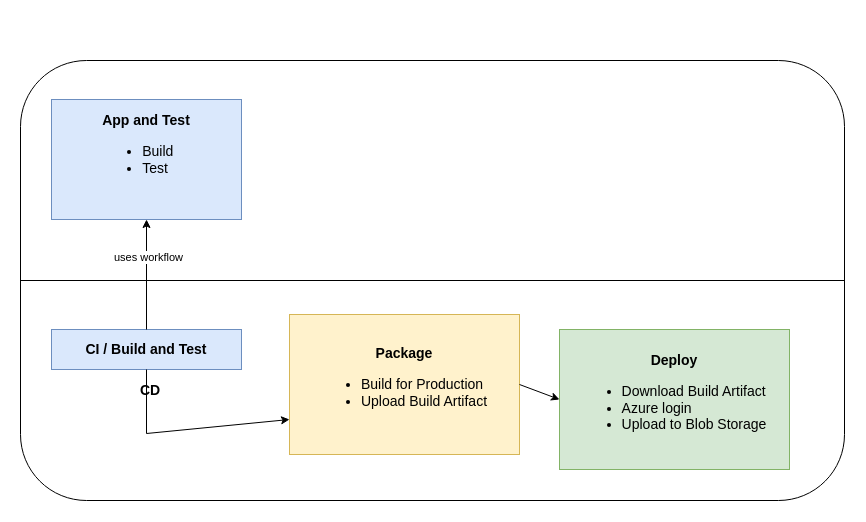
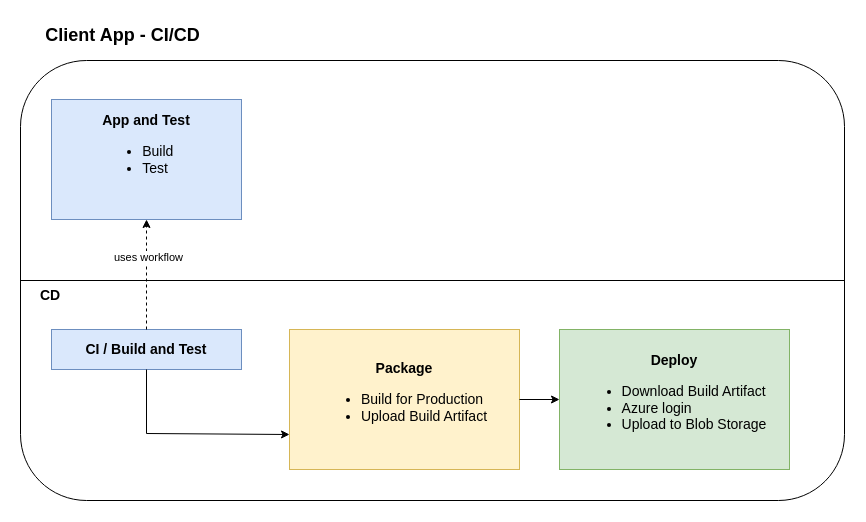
+ <mxCell id="3" value="Client App - CI/CD" style="text;html=1;align=center;verticalAlign=middle;whiteSpace=wrap;rounded=0;fontSize=18;fontStyle=1" vertex="1" parent="1"><mxGeometry x="20" y="20" width="205" height="30" as="geometry" /></mxCell>
- <mxCell id="8" value="" style="endArrow=classic;html=1;rounded=0;entryX=0.5;entryY=1;entryDx=0;entryDy=0;exitX=0.5;exitY=0;exitDx=0;exitDy=0;" edge="1" parent="1" source="7" target="5"><mxGeometry width="50" height="50" relative="1" as="geometry"><mxPoint x="291" y="389" as="sourcePoint" /><mxPoint x="341" y="339" as="targetPoint" /></mxGeometry></mxCell>
+ <mxCell id="8" value="" style="endArrow=classic;html=1;rounded=0;entryX=0.5;entryY=1;entryDx=0;entryDy=0;exitX=0.5;exitY=0;exitDx=0;exitDy=0;dashed=1;" edge="1" parent="1" source="7" target="5"><mxGeometry width="50" height="50" relative="1" as="geometry"><mxPoint x="291" y="389" as="sourcePoint" /><mxPoint x="341" y="339" as="targetPoint" /></mxGeometry></mxCell>
- <mxCell id="10" value="&lt;font style=&quot;font-size: 14px;&quot;&gt;&lt;b&gt;Package&lt;/b&gt;&lt;br&gt;&lt;ul style=&quot;&quot;&gt;&lt;li style=&quot;text-align: left;&quot;&gt;Build for Production&lt;/li&gt;&lt;li style=&quot;text-align: left;&quot;&gt;Upload Build Artifact&lt;/li&gt;&lt;/ul&gt;&lt;/font&gt;" style="rounded=0;whiteSpace=wrap;html=1;fillColor=#fff2cc;strokeColor=#d6b656;align=center;" vertex="1" parent="1"><mxGeometry x="289" y="314" width="230" height="140" as="geometry" /></mxCell>
+ <mxCell id="10" value="&lt;font style=&quot;font-size: 14px;&quot;&gt;&lt;b&gt;Package&lt;/b&gt;&lt;br&gt;&lt;ul style=&quot;&quot;&gt;&lt;li style=&quot;text-align: left;&quot;&gt;Build for Production&lt;/li&gt;&lt;li style=&quot;text-align: left;&quot;&gt;Upload Build Artifact&lt;/li&gt;&lt;/ul&gt;&lt;/font&gt;" style="rounded=0;whiteSpace=wrap;html=1;fillColor=#fff2cc;strokeColor=#d6b656;align=center;" vertex="1" parent="1"><mxGeometry x="289" y="329" width="230" height="140" as="geometry" /></mxCell>
- <mxCell id="6" value="CD" style="text;html=1;strokeColor=none;fillColor=none;align=center;verticalAlign=middle;whiteSpace=wrap;rounded=0;fontSize=14;fontStyle=1" vertex="1" parent="1"><mxGeometry x="120" y="375" width="60" height="30" as="geometry" /></mxCell>
+ <mxCell id="6" value="CD" style="text;html=1;strokeColor=none;fillColor=none;align=center;verticalAlign=middle;whiteSpace=wrap;rounded=0;fontSize=14;fontStyle=1" vertex="1" parent="1"><mxGeometry x="20" y="280" width="60" height="30" as="geometry" /></mxCell>
